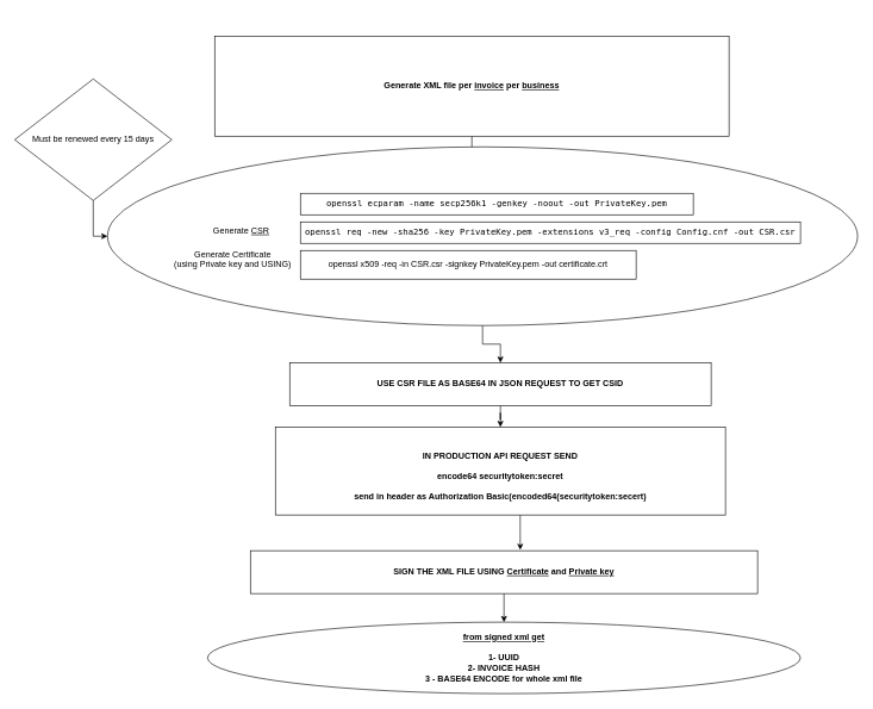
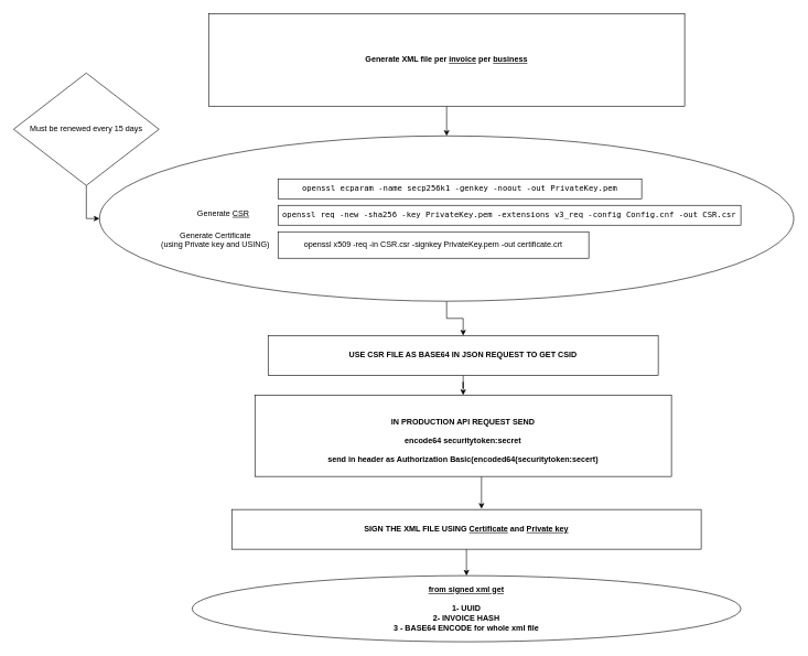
- <mxCell id="3" value="&lt;b&gt;Generate XML file per &lt;u&gt;invoice&lt;/u&gt; per &lt;u&gt;business&lt;/u&gt;&lt;/b&gt;" style="rounded=0;whiteSpace=wrap;html=1;" vertex="1" parent="1"><mxGeometry x="300" y="50" width="720" height="140" as="geometry" /></mxCell>
+ <mxCell id="3" value="&lt;b&gt;Generate XML file per &lt;u&gt;invoice&lt;/u&gt; per &lt;u&gt;business&lt;/u&gt;&lt;/b&gt;" style="rounded=0;whiteSpace=wrap;html=1;" vertex="1" parent="1"><mxGeometry x="315" y="20" width="720" height="140" as="geometry" /></mxCell>
